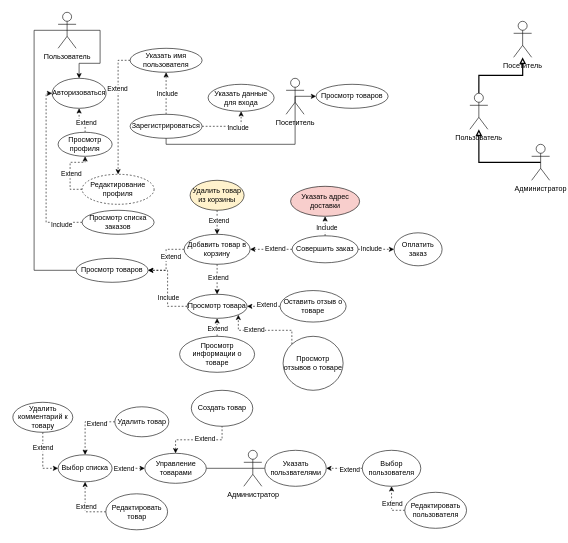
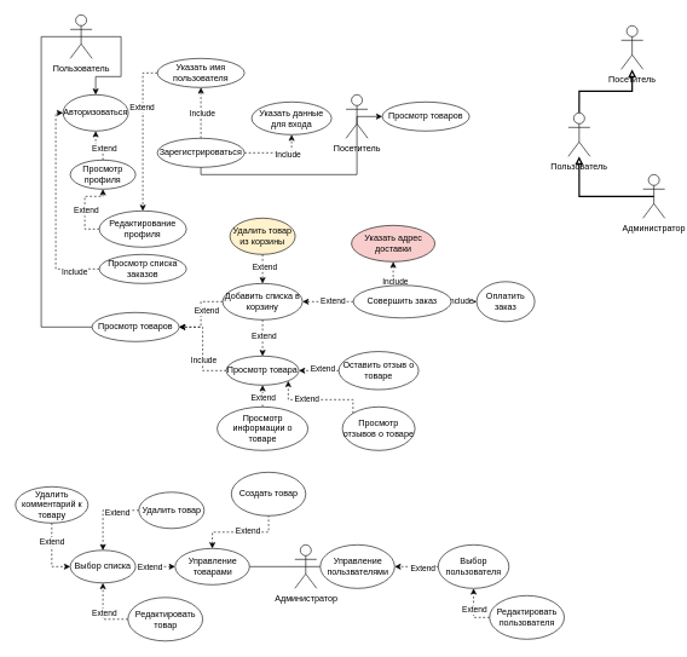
- <mxCell id="16" value="Редактирование профиля" style="ellipse;whiteSpace=wrap;html=1;dashed=1;" parent="1" vertex="1"><mxGeometry x="136" y="290" width="120" height="50" as="geometry" /></mxCell>
+ <mxCell id="16" value="Редактирование профиля" style="ellipse;whiteSpace=wrap;html=1;" parent="1" vertex="1"><mxGeometry x="136" y="290" width="120" height="50" as="geometry" /></mxCell>
- <mxCell id="25" value="Добавить товар в корзину" style="ellipse;whiteSpace=wrap;html=1;" parent="1" vertex="1"><mxGeometry x="306" y="390" width="110" height="50" as="geometry" /></mxCell>
+ <mxCell id="25" value="Добавить списка в корзину" style="ellipse;whiteSpace=wrap;html=1;" parent="1" vertex="1"><mxGeometry x="306" y="390" width="110" height="50" as="geometry" /></mxCell>
- <mxCell id="35" value="Совершить заказ" style="ellipse;whiteSpace=wrap;html=1;" parent="1" vertex="1"><mxGeometry x="486" y="392.5" width="110" height="45" as="geometry" /></mxCell>
+ <mxCell id="35" value="Совершить заказ" style="ellipse;whiteSpace=wrap;html=1;" parent="1" vertex="1"><mxGeometry x="486" y="392.5" width="135" height="45" as="geometry" /></mxCell>
- <mxCell id="52" value="Просмотр отзывов о товаре" style="ellipse;whiteSpace=wrap;html=1;" parent="1" vertex="1"><mxGeometry x="471" y="560" width="100" height="90" as="geometry" /></mxCell>
+ <mxCell id="52" value="Просмотр отзывов о товаре" style="ellipse;whiteSpace=wrap;html=1;" parent="1" vertex="1"><mxGeometry x="471" y="560" width="100" height="60" as="geometry" /></mxCell>
- <mxCell id="78" value="Указать пользвателями" style="ellipse;whiteSpace=wrap;html=1;" parent="1" vertex="1"><mxGeometry x="440.5" y="750" width="102.5" height="60" as="geometry" /></mxCell>
+ <mxCell id="78" value="Управление пользвателями" style="ellipse;whiteSpace=wrap;html=1;" parent="1" vertex="1"><mxGeometry x="440.5" y="750" width="102.5" height="60" as="geometry" /></mxCell>
